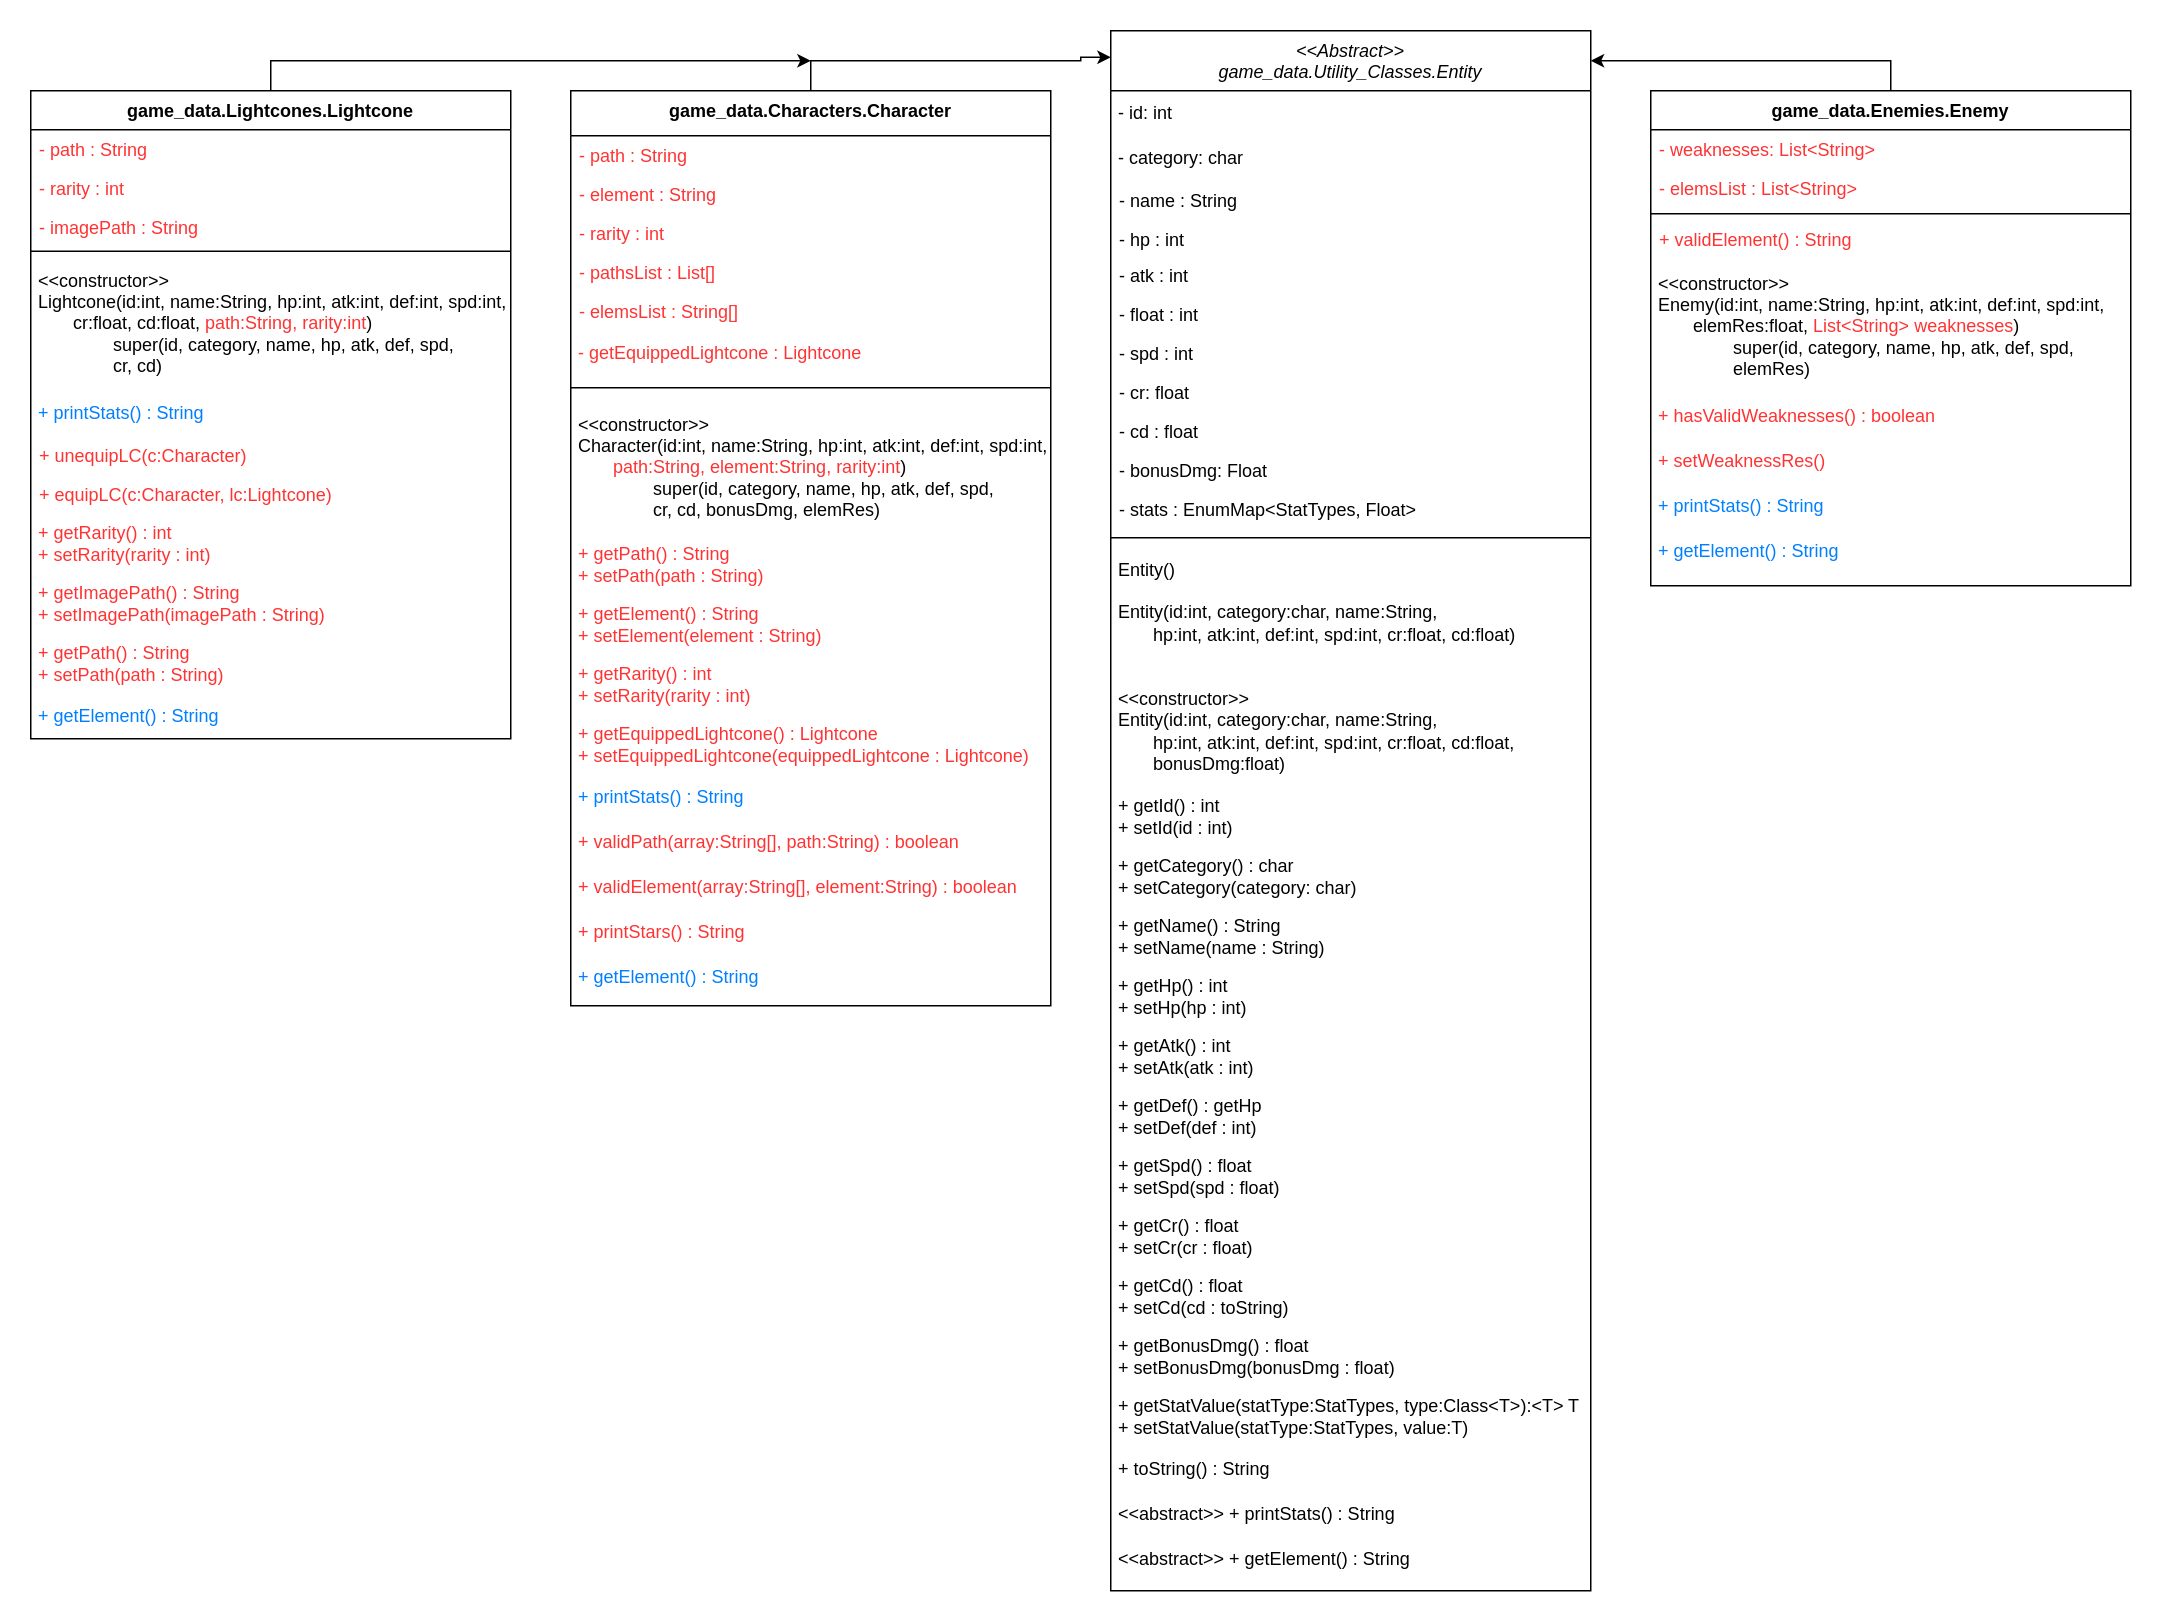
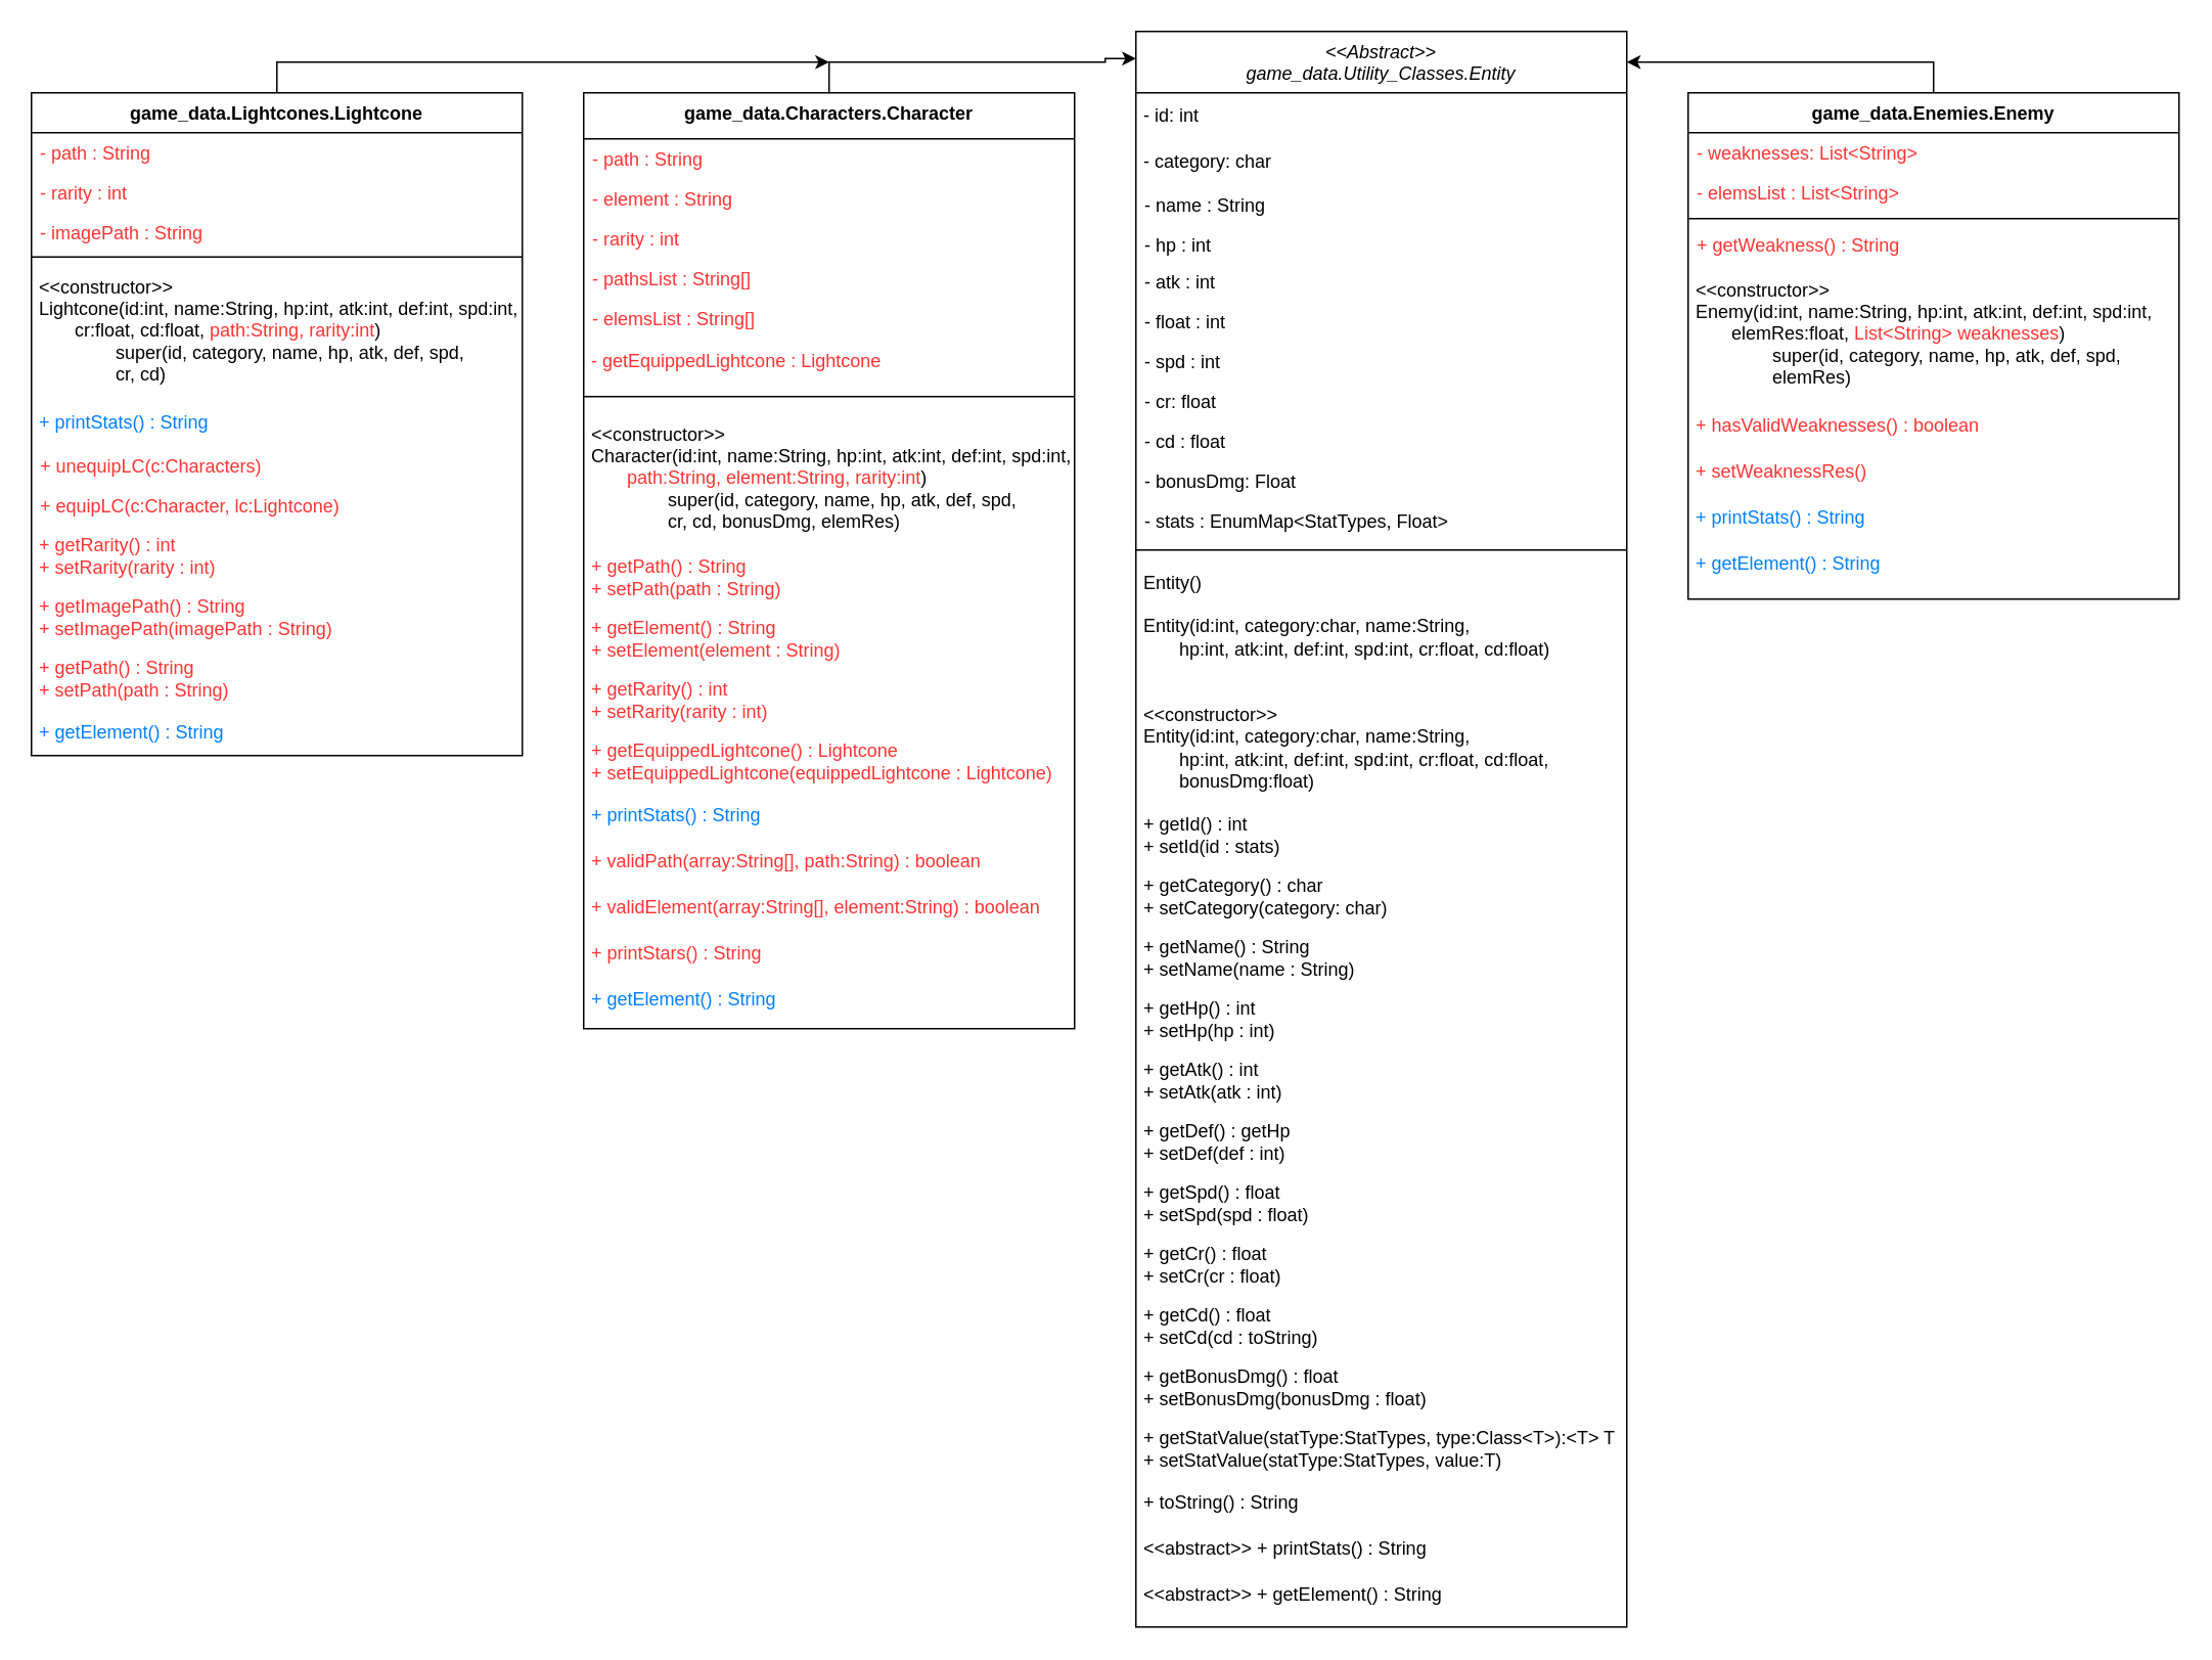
- <mxCell id="53" value="+ validElement() : String" style="text;align=left;verticalAlign=top;spacingLeft=4;spacingRight=4;overflow=hidden;rotatable=0;points=[[0,0.5],[1,0.5]];portConstraint=eastwest;fontColor=#FF3333;" parent="49" vertex="1"><mxGeometry y="86" width="320" height="26" as="geometry" /></mxCell>
+ <mxCell id="53" value="+ getWeakness() : String" style="text;align=left;verticalAlign=top;spacingLeft=4;spacingRight=4;overflow=hidden;rotatable=0;points=[[0,0.5],[1,0.5]];portConstraint=eastwest;fontColor=#FF3333;" parent="49" vertex="1"><mxGeometry y="86" width="320" height="26" as="geometry" /></mxCell>
- <mxCell id="6" value="- pathsList : List[]" style="text;align=left;verticalAlign=top;spacingLeft=4;spacingRight=4;overflow=hidden;rotatable=0;points=[[0,0.5],[1,0.5]];portConstraint=eastwest;rounded=0;shadow=0;html=0;fontColor=#FF3333;" parent="2" vertex="1"><mxGeometry y="108" width="320" height="26" as="geometry" /></mxCell>
+ <mxCell id="6" value="- pathsList : String[]" style="text;align=left;verticalAlign=top;spacingLeft=4;spacingRight=4;overflow=hidden;rotatable=0;points=[[0,0.5],[1,0.5]];portConstraint=eastwest;rounded=0;shadow=0;html=0;fontColor=#FF3333;" parent="2" vertex="1"><mxGeometry y="108" width="320" height="26" as="geometry" /></mxCell>
- <mxCell id="67" value="+ unequipLC(c:Character)" style="text;strokeColor=none;fillColor=none;align=left;verticalAlign=top;spacingLeft=4;spacingRight=4;overflow=hidden;rotatable=0;points=[[0,0.5],[1,0.5]];portConstraint=eastwest;whiteSpace=wrap;html=1;fontColor=#FF3333;" parent="60" vertex="1"><mxGeometry y="230" width="320" height="26" as="geometry" /></mxCell>
+ <mxCell id="67" value="+ unequipLC(c:Characters)" style="text;strokeColor=none;fillColor=none;align=left;verticalAlign=top;spacingLeft=4;spacingRight=4;overflow=hidden;rotatable=0;points=[[0,0.5],[1,0.5]];portConstraint=eastwest;whiteSpace=wrap;html=1;fontColor=#FF3333;" parent="60" vertex="1"><mxGeometry y="230" width="320" height="26" as="geometry" /></mxCell>
- <mxCell id="34" value="&amp;nbsp;+ getId() : int&lt;div&gt;&amp;nbsp;+ setId(id : int)&lt;/div&gt;" style="text;html=1;align=left;verticalAlign=middle;resizable=0;points=[];autosize=1;strokeColor=none;fillColor=none;" parent="20" vertex="1"><mxGeometry y="504" width="320" height="40" as="geometry" /></mxCell>
+ <mxCell id="34" value="&amp;nbsp;+ getId() : int&lt;div&gt;&amp;nbsp;+ setId(id : stats)&lt;/div&gt;" style="text;html=1;align=left;verticalAlign=middle;resizable=0;points=[];autosize=1;strokeColor=none;fillColor=none;" parent="20" vertex="1"><mxGeometry y="504" width="320" height="40" as="geometry" /></mxCell>
